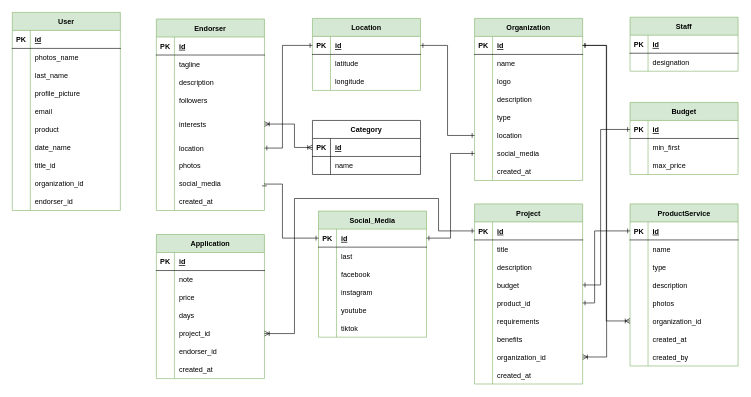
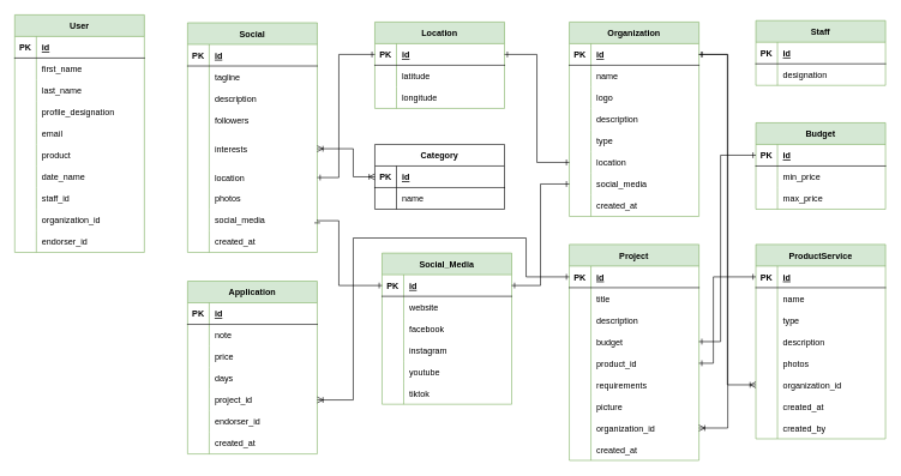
- <mxCell id="77" value="Endorser" style="shape=table;startSize=30;container=1;collapsible=1;childLayout=tableLayout;fixedRows=1;rowLines=0;fontStyle=1;align=center;resizeLast=1;fillColor=#d5e8d4;strokeColor=#82b366;" vertex="1" parent="1"><mxGeometry x="260" y="31" width="180" height="319" as="geometry" /></mxCell>
+ <mxCell id="77" value="Social" style="shape=table;startSize=30;container=1;collapsible=1;childLayout=tableLayout;fixedRows=1;rowLines=0;fontStyle=1;align=center;resizeLast=1;fillColor=#d5e8d4;strokeColor=#82b366;" vertex="1" parent="1"><mxGeometry x="260" y="31" width="180" height="319" as="geometry" /></mxCell>
- <mxCell id="8" value="photos_name" style="shape=partialRectangle;connectable=0;fillColor=none;top=0;left=0;bottom=0;right=0;align=left;spacingLeft=6;overflow=hidden;" vertex="1" parent="6"><mxGeometry x="30" width="150" height="30" as="geometry"><mxRectangle width="150" height="30" as="alternateBounds" /></mxGeometry></mxCell>
+ <mxCell id="8" value="first_name" style="shape=partialRectangle;connectable=0;fillColor=none;top=0;left=0;bottom=0;right=0;align=left;spacingLeft=6;overflow=hidden;" vertex="1" parent="6"><mxGeometry x="30" width="150" height="30" as="geometry"><mxRectangle width="150" height="30" as="alternateBounds" /></mxGeometry></mxCell>
- <mxCell id="14" value="profile_picture" style="shape=partialRectangle;connectable=0;fillColor=none;top=0;left=0;bottom=0;right=0;align=left;spacingLeft=6;overflow=hidden;" vertex="1" parent="12"><mxGeometry x="30" width="150" height="30" as="geometry"><mxRectangle width="150" height="30" as="alternateBounds" /></mxGeometry></mxCell>
+ <mxCell id="14" value="profile_designation" style="shape=partialRectangle;connectable=0;fillColor=none;top=0;left=0;bottom=0;right=0;align=left;spacingLeft=6;overflow=hidden;" vertex="1" parent="12"><mxGeometry x="30" width="150" height="30" as="geometry"><mxRectangle width="150" height="30" as="alternateBounds" /></mxGeometry></mxCell>
- <mxCell id="195" value="min_first" style="shape=partialRectangle;connectable=0;fillColor=none;top=0;left=0;bottom=0;right=0;align=left;spacingLeft=6;overflow=hidden;" vertex="1" parent="193"><mxGeometry x="30" width="150" height="30" as="geometry"><mxRectangle width="150" height="30" as="alternateBounds" /></mxGeometry></mxCell>
+ <mxCell id="195" value="min_price" style="shape=partialRectangle;connectable=0;fillColor=none;top=0;left=0;bottom=0;right=0;align=left;spacingLeft=6;overflow=hidden;" vertex="1" parent="193"><mxGeometry x="30" width="150" height="30" as="geometry"><mxRectangle width="150" height="30" as="alternateBounds" /></mxGeometry></mxCell>
- <mxCell id="26" value="title_id" style="shape=partialRectangle;connectable=0;fillColor=none;top=0;left=0;bottom=0;right=0;align=left;spacingLeft=6;overflow=hidden;" vertex="1" parent="24"><mxGeometry x="30" width="150" height="30" as="geometry"><mxRectangle width="150" height="30" as="alternateBounds" /></mxGeometry></mxCell>
+ <mxCell id="26" value="staff_id" style="shape=partialRectangle;connectable=0;fillColor=none;top=0;left=0;bottom=0;right=0;align=left;spacingLeft=6;overflow=hidden;" vertex="1" parent="24"><mxGeometry x="30" width="150" height="30" as="geometry"><mxRectangle width="150" height="30" as="alternateBounds" /></mxGeometry></mxCell>
- <mxCell id="64" value="last" style="shape=partialRectangle;connectable=0;fillColor=none;top=0;left=0;bottom=0;right=0;align=left;spacingLeft=6;overflow=hidden;" vertex="1" parent="62"><mxGeometry x="30" width="150" height="30" as="geometry"><mxRectangle width="150" height="30" as="alternateBounds" /></mxGeometry></mxCell>
+ <mxCell id="64" value="website" style="shape=partialRectangle;connectable=0;fillColor=none;top=0;left=0;bottom=0;right=0;align=left;spacingLeft=6;overflow=hidden;" vertex="1" parent="62"><mxGeometry x="30" width="150" height="30" as="geometry"><mxRectangle width="150" height="30" as="alternateBounds" /></mxGeometry></mxCell>
- <mxCell id="174" value="benefits" style="shape=partialRectangle;connectable=0;fillColor=none;top=0;left=0;bottom=0;right=0;align=left;spacingLeft=6;overflow=hidden;" vertex="1" parent="172"><mxGeometry x="30" width="150" height="30" as="geometry"><mxRectangle width="150" height="30" as="alternateBounds" /></mxGeometry></mxCell>
+ <mxCell id="174" value="picture" style="shape=partialRectangle;connectable=0;fillColor=none;top=0;left=0;bottom=0;right=0;align=left;spacingLeft=6;overflow=hidden;" vertex="1" parent="172"><mxGeometry x="30" width="150" height="30" as="geometry"><mxRectangle width="150" height="30" as="alternateBounds" /></mxGeometry></mxCell>
